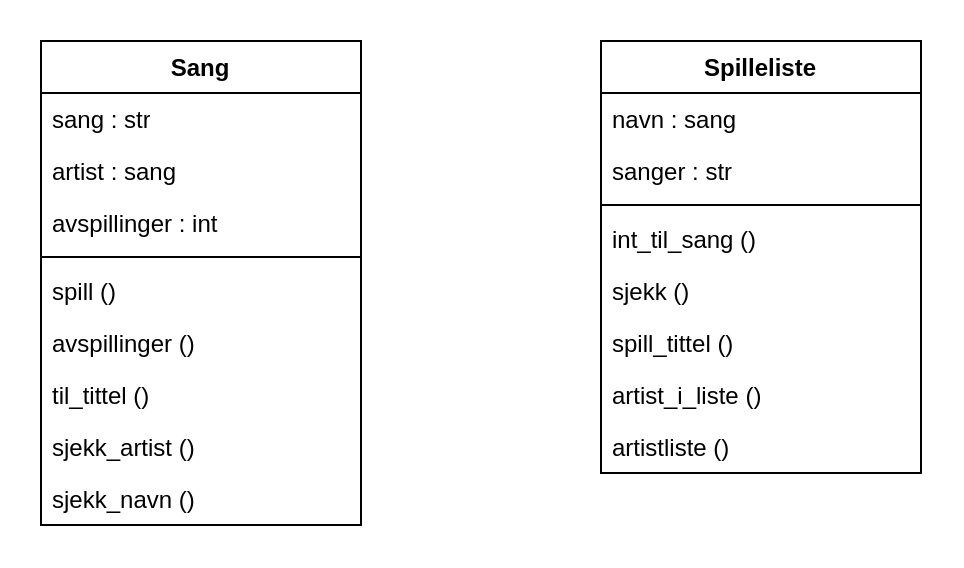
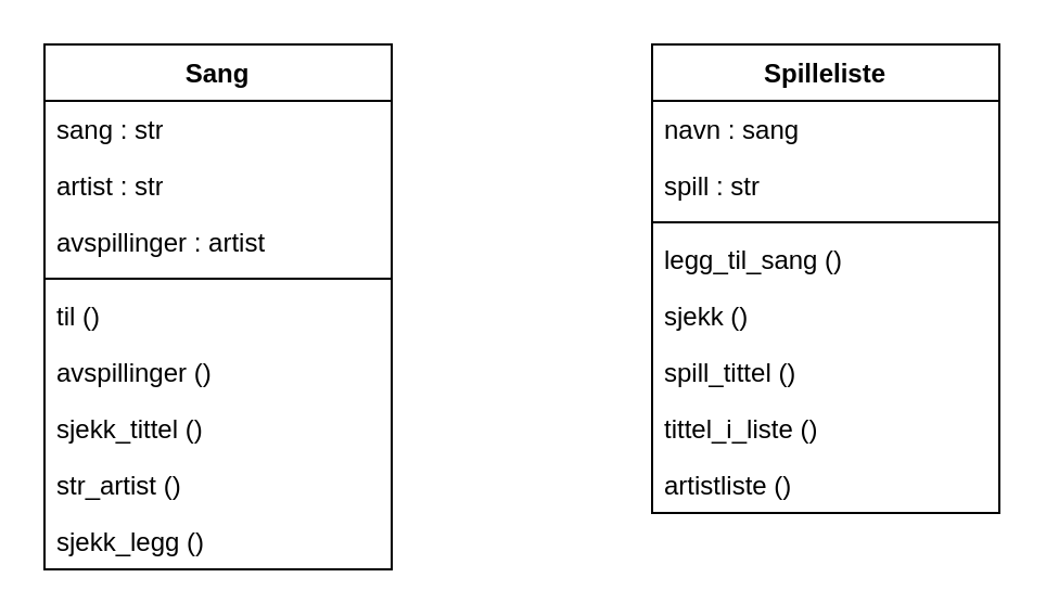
- <mxCell id="13" value="artist : sang" style="text;strokeColor=none;fillColor=none;align=left;verticalAlign=top;spacingLeft=4;spacingRight=4;overflow=hidden;rotatable=0;points=[[0,0.5],[1,0.5]];portConstraint=eastwest;whiteSpace=wrap;html=1;" vertex="1" parent="11"><mxGeometry y="52" width="160" height="26" as="geometry" /></mxCell>
+ <mxCell id="13" value="artist : str" style="text;strokeColor=none;fillColor=none;align=left;verticalAlign=top;spacingLeft=4;spacingRight=4;overflow=hidden;rotatable=0;points=[[0,0.5],[1,0.5]];portConstraint=eastwest;whiteSpace=wrap;html=1;" vertex="1" parent="11"><mxGeometry y="52" width="160" height="26" as="geometry" /></mxCell>
- <mxCell id="4" value="sanger : str" style="text;strokeColor=none;fillColor=none;align=left;verticalAlign=top;spacingLeft=4;spacingRight=4;overflow=hidden;rotatable=0;points=[[0,0.5],[1,0.5]];portConstraint=eastwest;whiteSpace=wrap;html=1;" vertex="1" parent="2"><mxGeometry y="52" width="160" height="26" as="geometry" /></mxCell>
+ <mxCell id="4" value="spill : str" style="text;strokeColor=none;fillColor=none;align=left;verticalAlign=top;spacingLeft=4;spacingRight=4;overflow=hidden;rotatable=0;points=[[0,0.5],[1,0.5]];portConstraint=eastwest;whiteSpace=wrap;html=1;" vertex="1" parent="2"><mxGeometry y="52" width="160" height="26" as="geometry" /></mxCell>
- <mxCell id="14" value="avspillinger : int" style="text;strokeColor=none;fillColor=none;align=left;verticalAlign=top;spacingLeft=4;spacingRight=4;overflow=hidden;rotatable=0;points=[[0,0.5],[1,0.5]];portConstraint=eastwest;whiteSpace=wrap;html=1;" vertex="1" parent="11"><mxGeometry y="78" width="160" height="26" as="geometry" /></mxCell>
+ <mxCell id="14" value="avspillinger : artist" style="text;strokeColor=none;fillColor=none;align=left;verticalAlign=top;spacingLeft=4;spacingRight=4;overflow=hidden;rotatable=0;points=[[0,0.5],[1,0.5]];portConstraint=eastwest;whiteSpace=wrap;html=1;" vertex="1" parent="11"><mxGeometry y="78" width="160" height="26" as="geometry" /></mxCell>
- <mxCell id="6" value="int_til_sang ()" style="text;strokeColor=none;fillColor=none;align=left;verticalAlign=top;spacingLeft=4;spacingRight=4;overflow=hidden;rotatable=0;points=[[0,0.5],[1,0.5]];portConstraint=eastwest;whiteSpace=wrap;html=1;" vertex="1" parent="2"><mxGeometry y="86" width="160" height="26" as="geometry" /></mxCell>
+ <mxCell id="6" value="legg_til_sang ()" style="text;strokeColor=none;fillColor=none;align=left;verticalAlign=top;spacingLeft=4;spacingRight=4;overflow=hidden;rotatable=0;points=[[0,0.5],[1,0.5]];portConstraint=eastwest;whiteSpace=wrap;html=1;" vertex="1" parent="2"><mxGeometry y="86" width="160" height="26" as="geometry" /></mxCell>
- <mxCell id="16" value="spill ()" style="text;strokeColor=none;fillColor=none;align=left;verticalAlign=top;spacingLeft=4;spacingRight=4;overflow=hidden;rotatable=0;points=[[0,0.5],[1,0.5]];portConstraint=eastwest;whiteSpace=wrap;html=1;" vertex="1" parent="11"><mxGeometry y="112" width="160" height="26" as="geometry" /></mxCell>
+ <mxCell id="16" value="til ()" style="text;strokeColor=none;fillColor=none;align=left;verticalAlign=top;spacingLeft=4;spacingRight=4;overflow=hidden;rotatable=0;points=[[0,0.5],[1,0.5]];portConstraint=eastwest;whiteSpace=wrap;html=1;" vertex="1" parent="11"><mxGeometry y="112" width="160" height="26" as="geometry" /></mxCell>
- <mxCell id="18" value="til_tittel ()" style="text;strokeColor=none;fillColor=none;align=left;verticalAlign=top;spacingLeft=4;spacingRight=4;overflow=hidden;rotatable=0;points=[[0,0.5],[1,0.5]];portConstraint=eastwest;whiteSpace=wrap;html=1;" vertex="1" parent="11"><mxGeometry y="164" width="160" height="26" as="geometry" /></mxCell>
+ <mxCell id="18" value="sjekk_tittel ()" style="text;strokeColor=none;fillColor=none;align=left;verticalAlign=top;spacingLeft=4;spacingRight=4;overflow=hidden;rotatable=0;points=[[0,0.5],[1,0.5]];portConstraint=eastwest;whiteSpace=wrap;html=1;" vertex="1" parent="11"><mxGeometry y="164" width="160" height="26" as="geometry" /></mxCell>
- <mxCell id="9" value="artist_i_liste ()" style="text;strokeColor=none;fillColor=none;align=left;verticalAlign=top;spacingLeft=4;spacingRight=4;overflow=hidden;rotatable=0;points=[[0,0.5],[1,0.5]];portConstraint=eastwest;whiteSpace=wrap;html=1;" vertex="1" parent="2"><mxGeometry y="164" width="160" height="26" as="geometry" /></mxCell>
+ <mxCell id="9" value="tittel_i_liste ()" style="text;strokeColor=none;fillColor=none;align=left;verticalAlign=top;spacingLeft=4;spacingRight=4;overflow=hidden;rotatable=0;points=[[0,0.5],[1,0.5]];portConstraint=eastwest;whiteSpace=wrap;html=1;" vertex="1" parent="2"><mxGeometry y="164" width="160" height="26" as="geometry" /></mxCell>
- <mxCell id="19" value="sjekk_artist ()" style="text;strokeColor=none;fillColor=none;align=left;verticalAlign=top;spacingLeft=4;spacingRight=4;overflow=hidden;rotatable=0;points=[[0,0.5],[1,0.5]];portConstraint=eastwest;whiteSpace=wrap;html=1;" vertex="1" parent="11"><mxGeometry y="190" width="160" height="26" as="geometry" /></mxCell>
+ <mxCell id="19" value="str_artist ()" style="text;strokeColor=none;fillColor=none;align=left;verticalAlign=top;spacingLeft=4;spacingRight=4;overflow=hidden;rotatable=0;points=[[0,0.5],[1,0.5]];portConstraint=eastwest;whiteSpace=wrap;html=1;" vertex="1" parent="11"><mxGeometry y="190" width="160" height="26" as="geometry" /></mxCell>
- <mxCell id="20" value="sjekk_navn ()" style="text;strokeColor=none;fillColor=none;align=left;verticalAlign=top;spacingLeft=4;spacingRight=4;overflow=hidden;rotatable=0;points=[[0,0.5],[1,0.5]];portConstraint=eastwest;whiteSpace=wrap;html=1;" vertex="1" parent="11"><mxGeometry y="216" width="160" height="26" as="geometry" /></mxCell>
+ <mxCell id="20" value="sjekk_legg ()" style="text;strokeColor=none;fillColor=none;align=left;verticalAlign=top;spacingLeft=4;spacingRight=4;overflow=hidden;rotatable=0;points=[[0,0.5],[1,0.5]];portConstraint=eastwest;whiteSpace=wrap;html=1;" vertex="1" parent="11"><mxGeometry y="216" width="160" height="26" as="geometry" /></mxCell>
